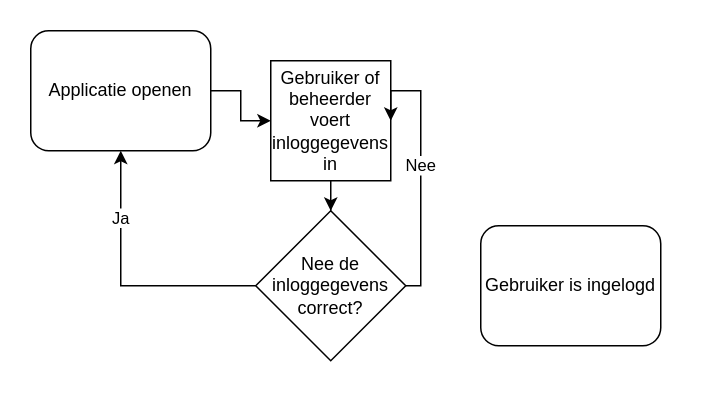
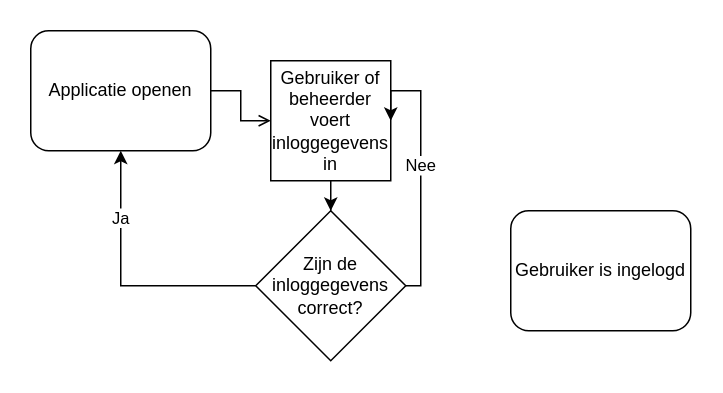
- <mxCell id="2" style="edgeStyle=orthogonalEdgeStyle;rounded=0;orthogonalLoop=1;jettySize=auto;html=1;exitX=1;exitY=0.5;exitDx=0;exitDy=0;entryX=0;entryY=0.5;entryDx=0;entryDy=0;" parent="1" source="3" target="5" edge="1"><mxGeometry relative="1" as="geometry" /></mxCell>
+ <mxCell id="2" style="edgeStyle=orthogonalEdgeStyle;rounded=0;orthogonalLoop=1;jettySize=auto;html=1;exitX=1;exitY=0.5;exitDx=0;exitDy=0;entryX=0;entryY=0.5;entryDx=0;entryDy=0;endArrow=open;" parent="1" source="3" target="5" edge="1"><mxGeometry relative="1" as="geometry" /></mxCell>
- <mxCell id="8" value="Nee de inloggegevens correct?" style="strokeWidth=1;html=1;shape=mxgraph.flowchart.decision;whiteSpace=wrap;" parent="1" vertex="1"><mxGeometry x="170" y="140" width="100" height="100" as="geometry" /></mxCell>
+ <mxCell id="8" value="Zijn de inloggegevens correct?" style="strokeWidth=1;html=1;shape=mxgraph.flowchart.decision;whiteSpace=wrap;" parent="1" vertex="1"><mxGeometry x="170" y="140" width="100" height="100" as="geometry" /></mxCell>
- <mxCell id="9" value="Gebruiker is ingelogd" style="rounded=1;whiteSpace=wrap;html=1;" parent="1" vertex="1"><mxGeometry x="320" y="150" width="120" height="80" as="geometry" /></mxCell>
+ <mxCell id="9" value="Gebruiker is ingelogd" style="rounded=1;whiteSpace=wrap;html=1;" parent="1" vertex="1"><mxGeometry x="340" y="140" width="120" height="80" as="geometry" /></mxCell>
